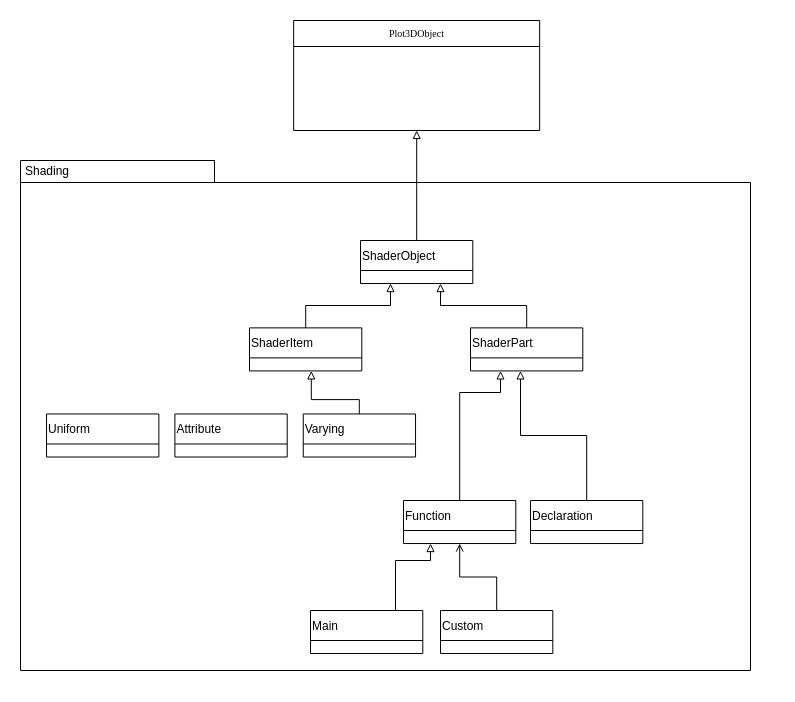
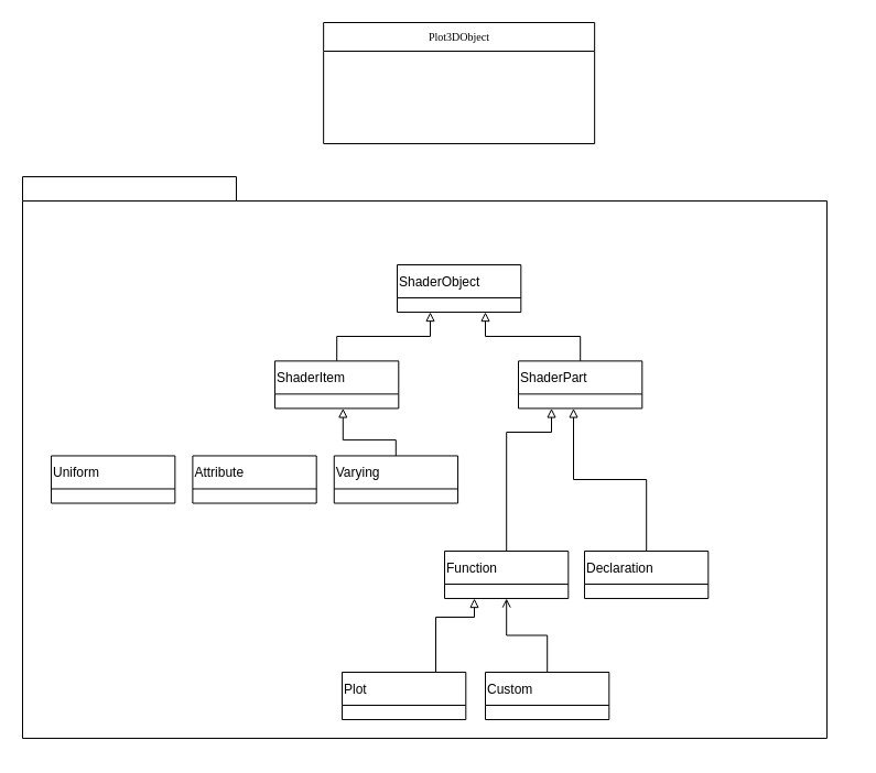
- <mxCell id="4" value="Shading" style="text;html=1;strokeColor=none;fillColor=none;align=left;verticalAlign=middle;whiteSpace=wrap;rounded=0;" parent="2" vertex="1"><mxGeometry x="3.209" y="3" width="152.418" height="16.5" as="geometry" /></mxCell>
- <mxCell id="24" style="edgeStyle=orthogonalEdgeStyle;rounded=0;orthogonalLoop=1;jettySize=auto;html=1;endArrow=block;endFill=0;" parent="1" source="5" target="21" edge="1"><mxGeometry relative="1" as="geometry" /></mxCell>
- <mxCell id="18" value="Main" style="swimlane;fontStyle=0;childLayout=stackLayout;horizontal=1;startSize=30;horizontalStack=0;resizeParent=1;resizeParentMax=0;resizeLast=0;collapsible=1;marginBottom=0;align=left;" parent="6" vertex="1"><mxGeometry x="280" y="340" width="112.31" height="43.04" as="geometry" /></mxCell>
+ <mxCell id="18" value="Plot" style="swimlane;fontStyle=0;childLayout=stackLayout;horizontal=1;startSize=30;horizontalStack=0;resizeParent=1;resizeParentMax=0;resizeLast=0;collapsible=1;marginBottom=0;align=left;" parent="6" vertex="1"><mxGeometry x="280" y="340" width="112.31" height="43.04" as="geometry" /></mxCell>
